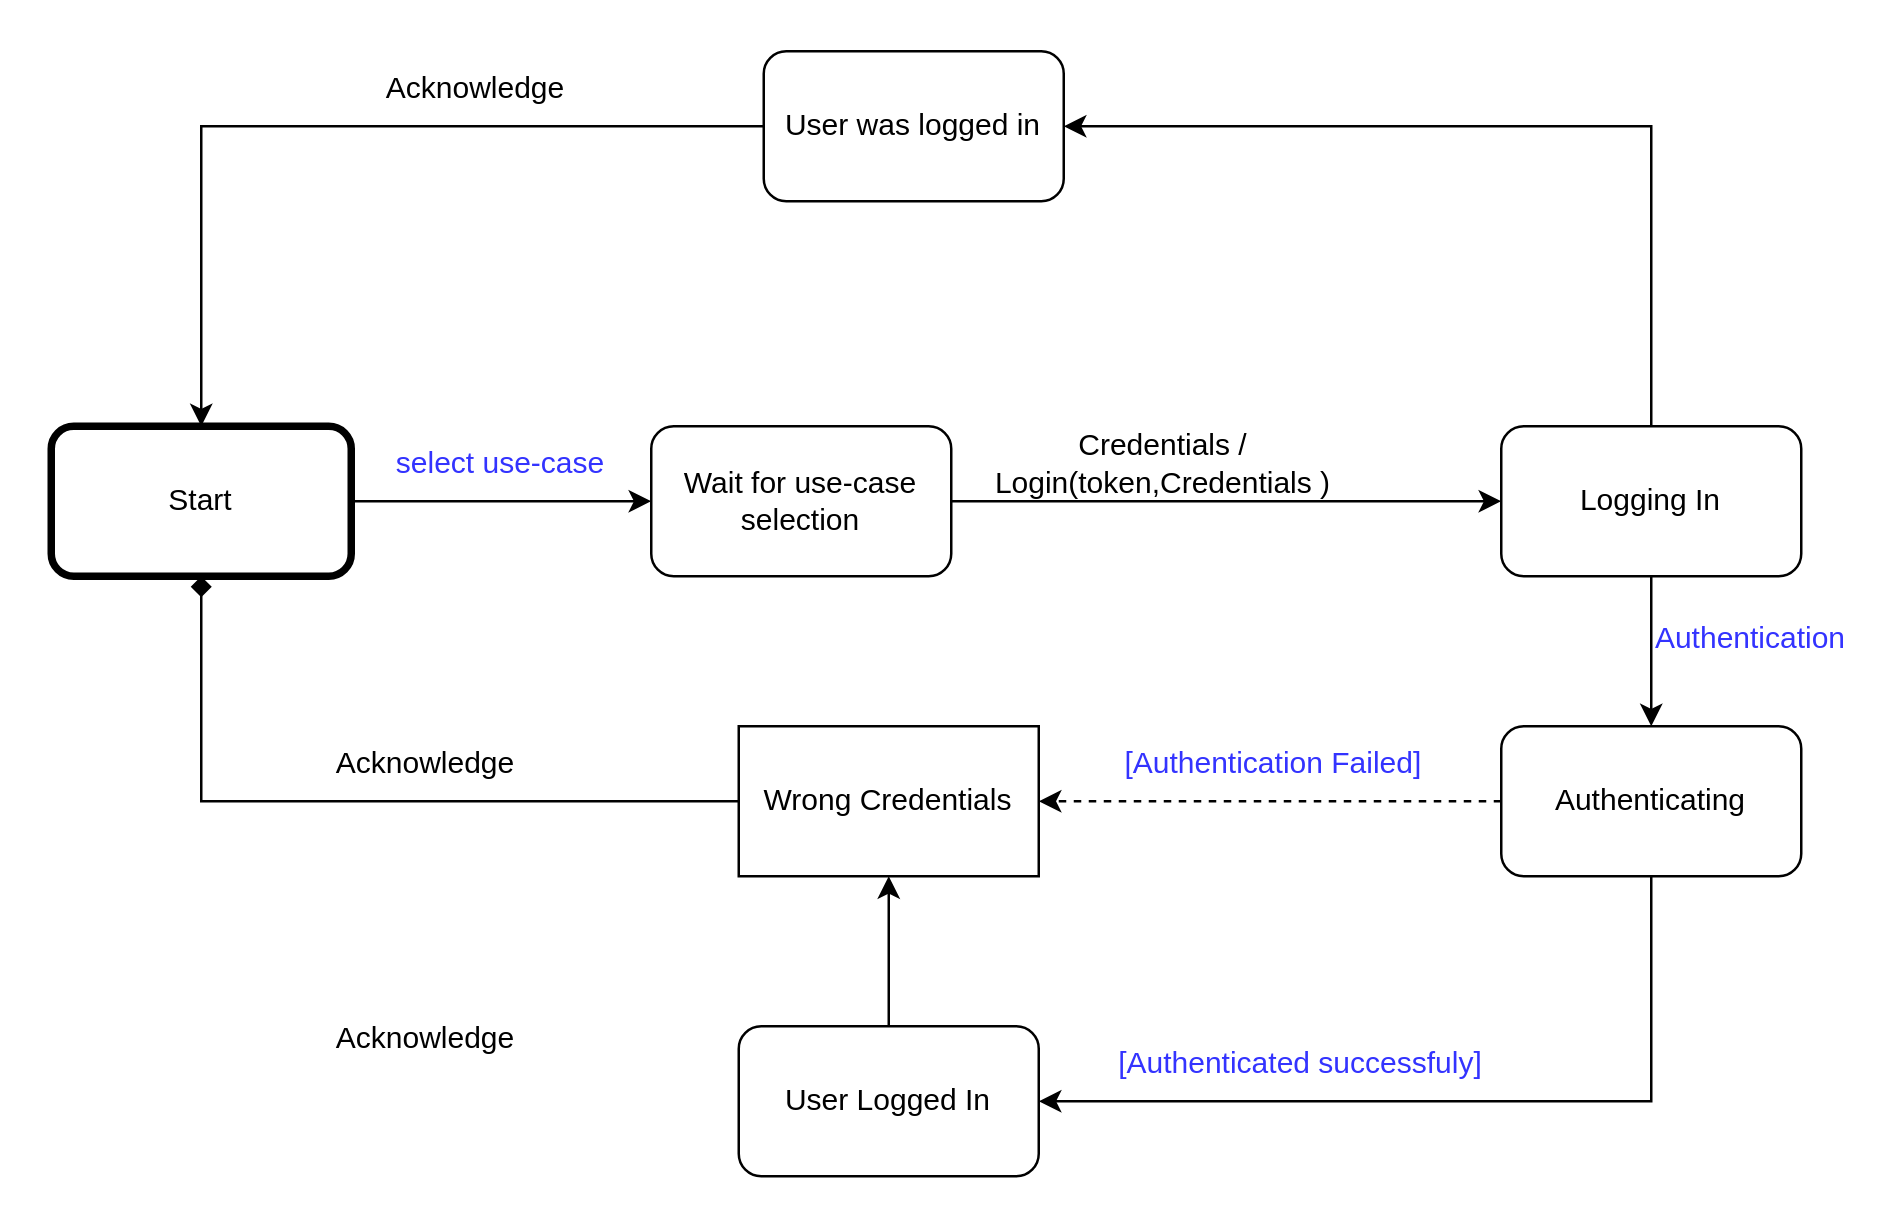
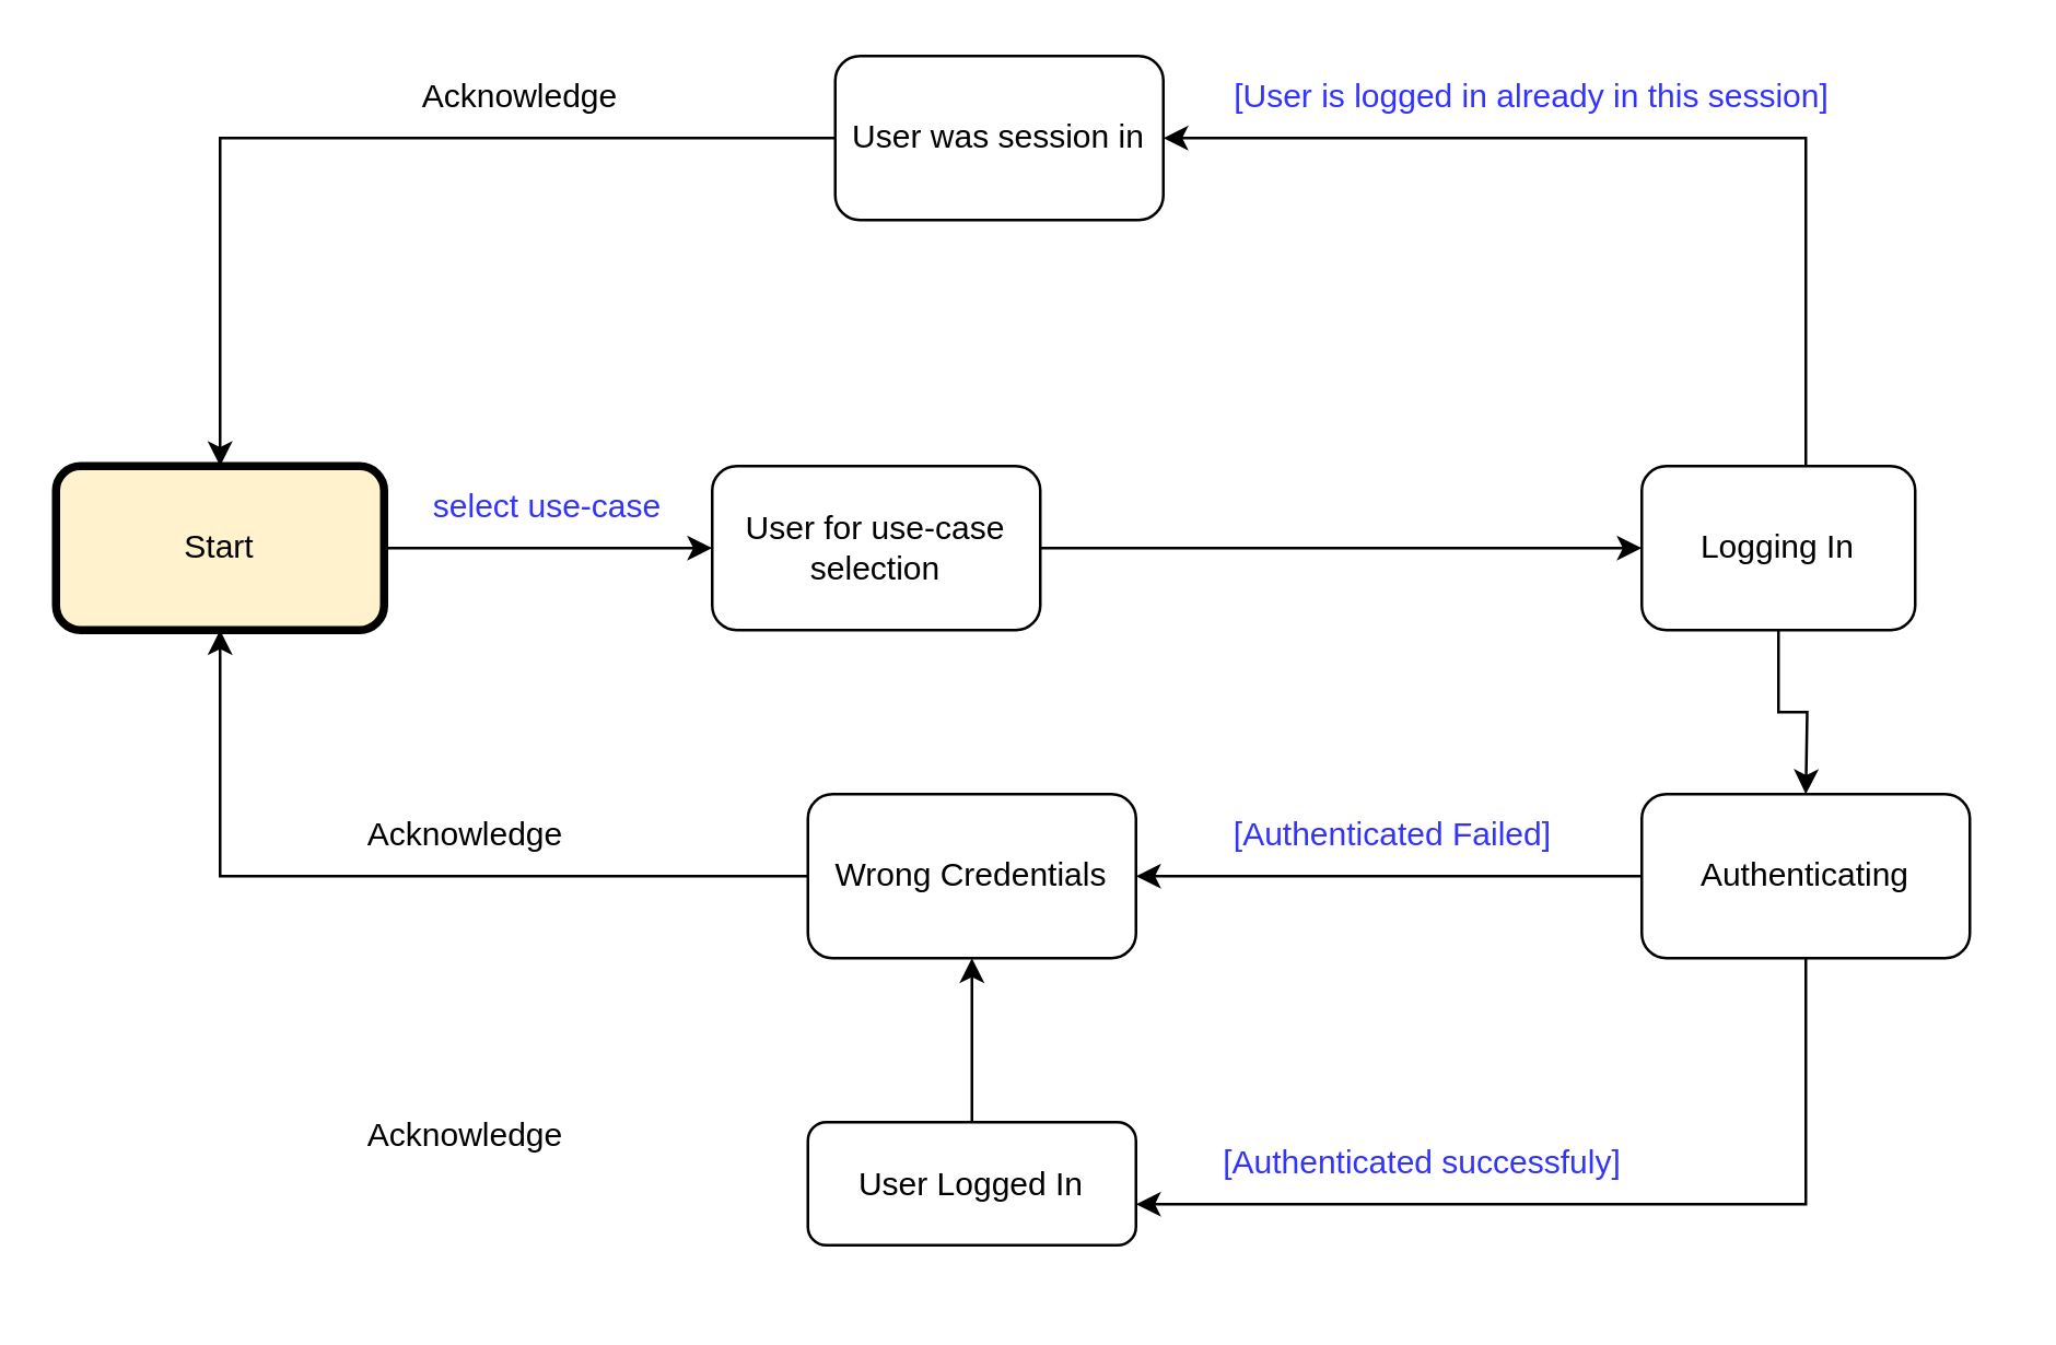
+ <mxCell id="11" value="[User is logged in already in this session]" style="text;html=1;strokeColor=none;fillColor=none;align=center;verticalAlign=middle;whiteSpace=wrap;rounded=0;fontColor=#3333FF;" vertex="1" parent="1"><mxGeometry x="425" y="20" width="270" height="30" as="geometry" /></mxCell>
- <mxCell id="22" value="User was logged in" style="rounded=1;whiteSpace=wrap;html=1;fontColor=#000000;strokeWidth=1;" vertex="1" parent="1"><mxGeometry x="305" y="20" width="120" height="60" as="geometry" /></mxCell>
+ <mxCell id="22" value="User was session in" style="rounded=1;whiteSpace=wrap;html=1;fontColor=#000000;strokeWidth=1;" vertex="1" parent="1"><mxGeometry x="305" y="20" width="120" height="60" as="geometry" /></mxCell>
- <mxCell id="7" value="Credentials / Login(token,Credentials&amp;nbsp;)" style="text;html=1;strokeColor=none;fillColor=none;align=center;verticalAlign=middle;whiteSpace=wrap;rounded=0;" vertex="1" parent="1"><mxGeometry x="390" y="170" width="150" height="30" as="geometry" /></mxCell>
- <mxCell id="3" value="Start" style="rounded=1;whiteSpace=wrap;html=1;strokeWidth=3;" vertex="1" parent="1"><mxGeometry x="20" y="170" width="120" height="60" as="geometry" /></mxCell>
+ <mxCell id="3" value="Start" style="rounded=1;whiteSpace=wrap;html=1;strokeWidth=3;fillColor=#fff2cc;" vertex="1" parent="1"><mxGeometry x="20" y="170" width="120" height="60" as="geometry" /></mxCell>
- <mxCell id="6" value="Wait for use-case selection" style="rounded=1;whiteSpace=wrap;html=1;" vertex="1" parent="1"><mxGeometry x="260" y="170" width="120" height="60" as="geometry" /></mxCell>
+ <mxCell id="6" value="User for use-case selection" style="rounded=1;whiteSpace=wrap;html=1;" vertex="1" parent="1"><mxGeometry x="260" y="170" width="120" height="60" as="geometry" /></mxCell>
- <mxCell id="10" value="Logging In" style="rounded=1;whiteSpace=wrap;html=1;" vertex="1" parent="1"><mxGeometry x="600" y="170" width="120" height="60" as="geometry" /></mxCell>
+ <mxCell id="10" value="Logging In" style="rounded=1;whiteSpace=wrap;html=1;" vertex="1" parent="1"><mxGeometry x="600" y="170" width="100" height="60" as="geometry" /></mxCell>
- <mxCell id="18" style="edgeStyle=orthogonalEdgeStyle;rounded=0;orthogonalLoop=1;jettySize=auto;html=1;entryX=0.5;entryY=1;entryDx=0;entryDy=0;fontColor=#000000;endArrow=diamond;" edge="1" parent="1" source="19" target="3"><mxGeometry relative="1" as="geometry" /></mxCell>
+ <mxCell id="18" style="edgeStyle=orthogonalEdgeStyle;rounded=0;orthogonalLoop=1;jettySize=auto;html=1;entryX=0.5;entryY=1;entryDx=0;entryDy=0;fontColor=#000000;" edge="1" parent="1" source="19" target="3"><mxGeometry relative="1" as="geometry" /></mxCell>
- <mxCell id="15" value="Authentication" style="text;html=1;strokeColor=none;fillColor=none;align=center;verticalAlign=middle;whiteSpace=wrap;rounded=0;fontColor=#3333FF;" vertex="1" parent="1"><mxGeometry x="670" y="240" width="60" height="30" as="geometry" /></mxCell>
- <mxCell id="16" value="[Authentication Failed]&amp;nbsp;&amp;nbsp;" style="text;html=1;strokeColor=none;fillColor=none;align=center;verticalAlign=middle;whiteSpace=wrap;rounded=0;fontColor=#3333FF;" vertex="1" parent="1"><mxGeometry x="440" y="290" width="145" height="30" as="geometry" /></mxCell>
+ <mxCell id="16" value="[Authenticated Failed]&amp;nbsp;&amp;nbsp;" style="text;html=1;strokeColor=none;fillColor=none;align=center;verticalAlign=middle;whiteSpace=wrap;rounded=0;fontColor=#3333FF;" vertex="1" parent="1"><mxGeometry x="440" y="290" width="145" height="30" as="geometry" /></mxCell>
- <mxCell id="19" value="&lt;font color=&quot;#000000&quot;&gt;Wrong Credentials&lt;/font&gt;" style="whiteSpace=wrap;html=1;fontColor=#3333FF;strokeWidth=1;rounded=0;" vertex="1" parent="1"><mxGeometry x="295" y="290" width="120" height="60" as="geometry" /></mxCell>
+ <mxCell id="19" value="&lt;font color=&quot;#000000&quot;&gt;Wrong Credentials&lt;/font&gt;" style="rounded=1;whiteSpace=wrap;html=1;fontColor=#3333FF;strokeWidth=1;" vertex="1" parent="1"><mxGeometry x="295" y="290" width="120" height="60" as="geometry" /></mxCell>
- <mxCell id="12" style="edgeStyle=orthogonalEdgeStyle;rounded=0;orthogonalLoop=1;jettySize=auto;html=1;entryX=1;entryY=0.5;entryDx=0;entryDy=0;fontColor=#000000;dashed=1;" edge="1" parent="1" source="14" target="19"><mxGeometry relative="1" as="geometry" /></mxCell>
+ <mxCell id="12" style="edgeStyle=orthogonalEdgeStyle;rounded=0;orthogonalLoop=1;jettySize=auto;html=1;entryX=1;entryY=0.5;entryDx=0;entryDy=0;fontColor=#000000;" edge="1" parent="1" source="14" target="19"><mxGeometry relative="1" as="geometry" /></mxCell>
- <mxCell id="25" value="User Logged In" style="rounded=1;whiteSpace=wrap;html=1;fontColor=#000000;strokeWidth=1;" vertex="1" parent="1"><mxGeometry x="295" y="410" width="120" height="60" as="geometry" /></mxCell>
+ <mxCell id="25" value="User Logged In" style="rounded=1;whiteSpace=wrap;html=1;fontColor=#000000;strokeWidth=1;" vertex="1" parent="1"><mxGeometry x="295" y="410" width="120" height="45" as="geometry" /></mxCell>
